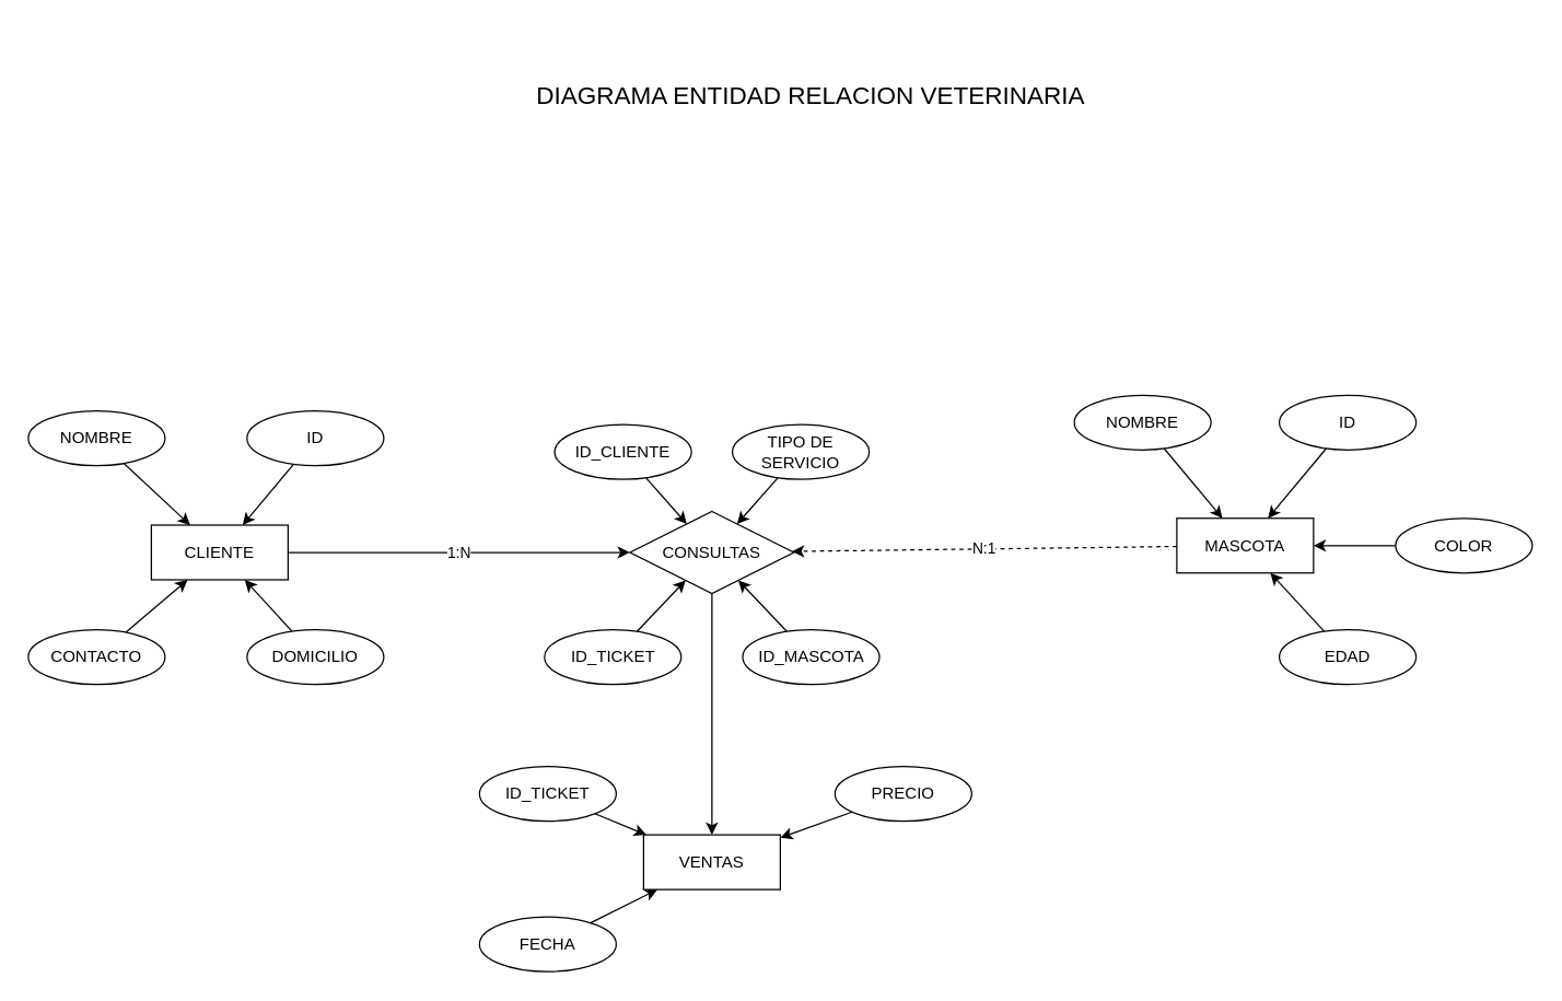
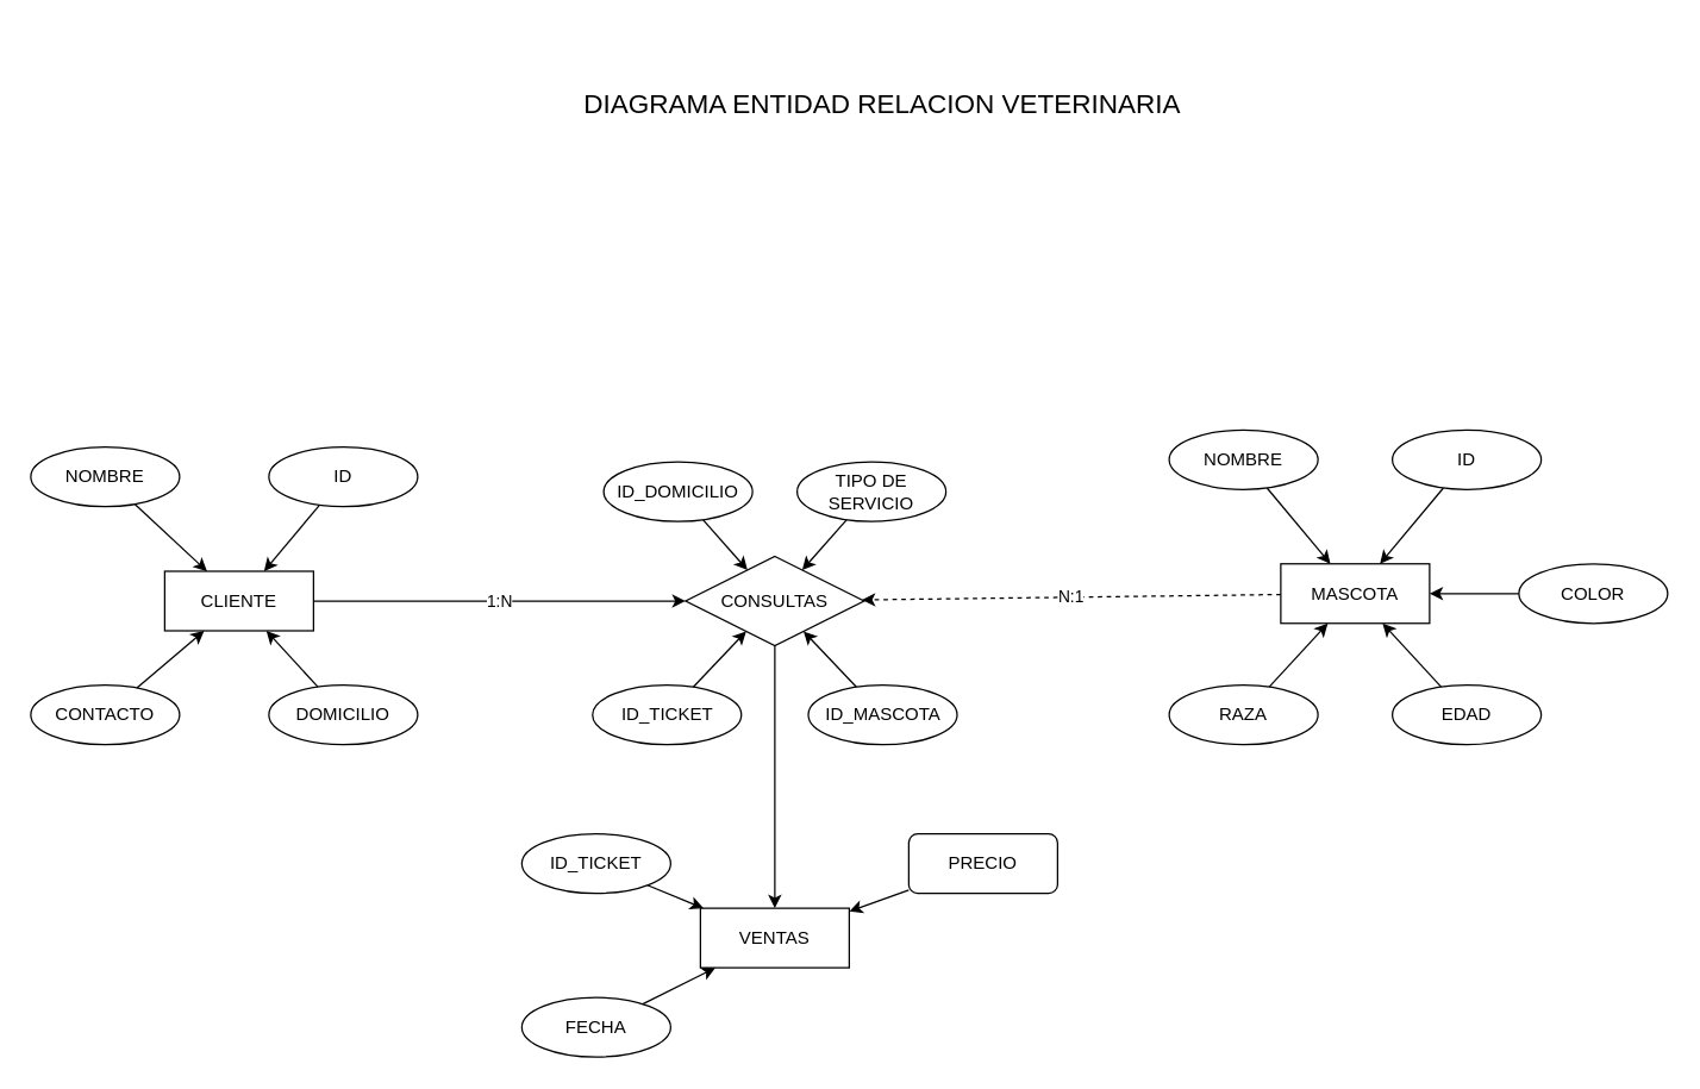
- <mxCell id="28" value="ID_CLIENTE" style="ellipse;whiteSpace=wrap;html=1;align=center;" vertex="1" parent="1"><mxGeometry x="405" y="310" width="100" height="40" as="geometry" /></mxCell>
+ <mxCell id="28" value="ID_DOMICILIO" style="ellipse;whiteSpace=wrap;html=1;align=center;" vertex="1" parent="1"><mxGeometry x="405" y="310" width="100" height="40" as="geometry" /></mxCell>
+ <mxCell id="18" style="edgeStyle=none;rounded=0;orthogonalLoop=1;jettySize=auto;html=1;" edge="1" parent="1" source="19" target="13"><mxGeometry relative="1" as="geometry" /></mxCell>
+ <mxCell id="19" value="RAZA" style="ellipse;whiteSpace=wrap;html=1;align=center;" vertex="1" parent="1"><mxGeometry x="785" y="460" width="100" height="40" as="geometry" /></mxCell>
- <mxCell id="42" value="PRECIO" style="ellipse;whiteSpace=wrap;html=1;align=center;" vertex="1" parent="1"><mxGeometry x="610" y="560" width="100" height="40" as="geometry" /></mxCell>
+ <mxCell id="42" value="PRECIO" style="whiteSpace=wrap;html=1;align=center;rounded=1;" vertex="1" parent="1"><mxGeometry x="610" y="560" width="100" height="40" as="geometry" /></mxCell>
